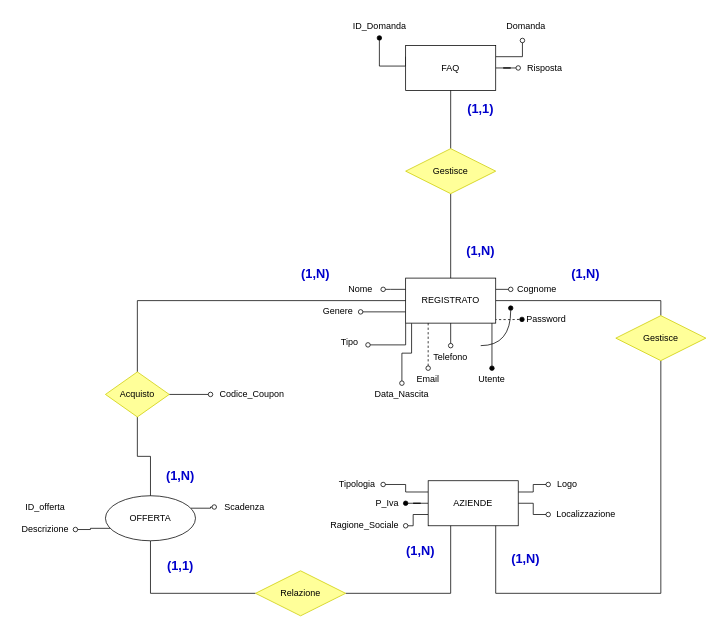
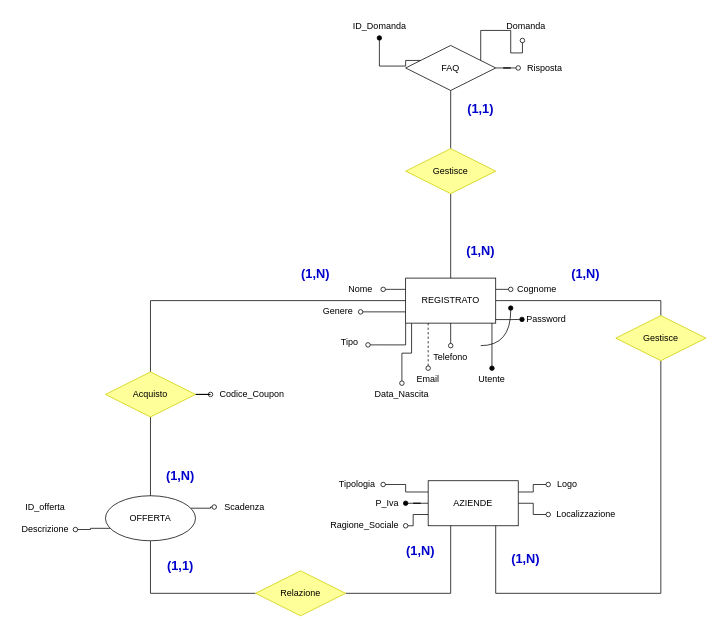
- <mxCell id="52" value="FAQ" style="whiteSpace=wrap;html=1;" parent="1" vertex="1"><mxGeometry x="540" y="60" width="120" height="60" as="geometry" /></mxCell>
+ <mxCell id="52" value="FAQ" style="rhombus;whiteSpace=wrap;html=1;" parent="1" vertex="1"><mxGeometry x="540" y="60" width="120" height="60" as="geometry" /></mxCell>
- <mxCell id="2" value="" style="edgeStyle=orthogonalEdgeStyle;rounded=0;orthogonalLoop=1;jettySize=auto;html=1;endArrow=oval;endFill=1;exitX=0.986;exitY=0.921;exitDx=0;exitDy=0;exitPerimeter=0;dashed=1;" parent="1" source="9" target="20" edge="1"><mxGeometry relative="1" as="geometry" /></mxCell>
+ <mxCell id="2" value="" style="edgeStyle=orthogonalEdgeStyle;rounded=0;orthogonalLoop=1;jettySize=auto;html=1;endArrow=oval;endFill=1;exitX=0.986;exitY=0.921;exitDx=0;exitDy=0;exitPerimeter=0;" parent="1" source="9" target="20" edge="1"><mxGeometry relative="1" as="geometry" /></mxCell>
- <mxCell id="32" value="Acquisto" style="shape=rhombus;perimeter=rhombusPerimeter;whiteSpace=wrap;html=1;align=center;strokeColor=#CCCC00;fillColor=#FFFF99;" parent="1" vertex="1"><mxGeometry x="140" y="495" width="85" height="60" as="geometry" /></mxCell>
+ <mxCell id="32" value="Acquisto" style="shape=rhombus;perimeter=rhombusPerimeter;whiteSpace=wrap;html=1;align=center;strokeColor=#CCCC00;fillColor=#FFFF99;" parent="1" vertex="1"><mxGeometry x="140" y="495" width="120" height="60" as="geometry" /></mxCell>
